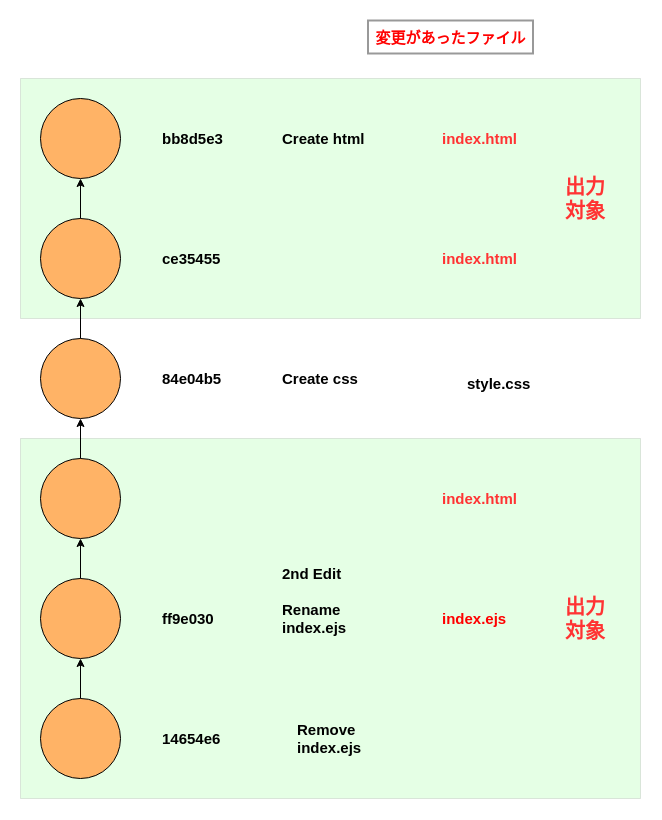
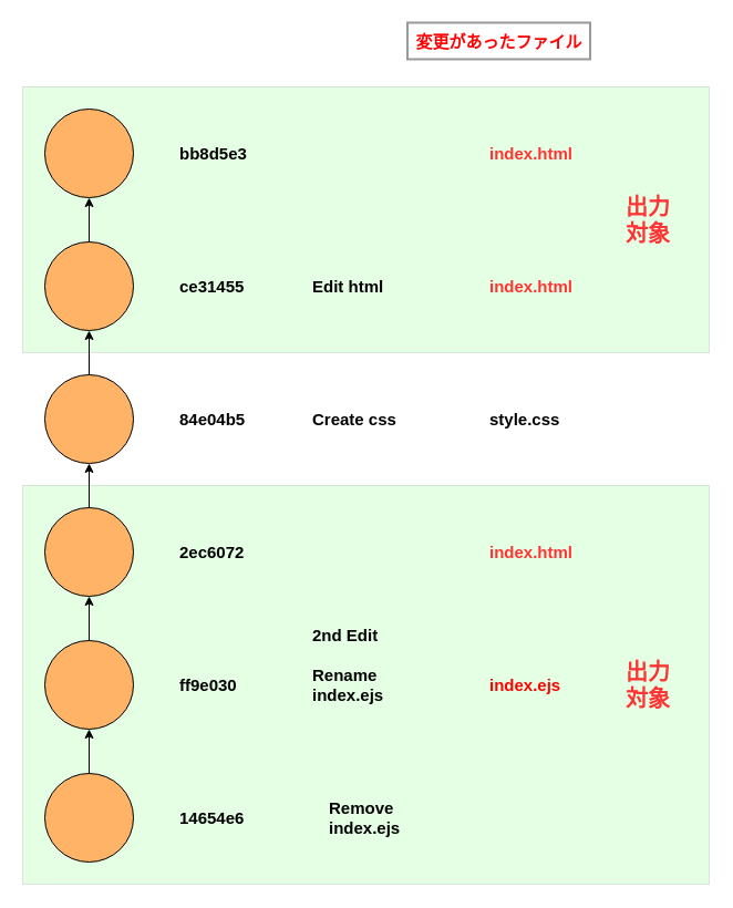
- <mxCell id="25" value="Create html" style="text;html=1;strokeColor=none;fillColor=none;align=left;verticalAlign=middle;whiteSpace=wrap;rounded=0;fontSize=15;fontStyle=1" vertex="1" parent="1"><mxGeometry x="280" y="128" width="90" height="20" as="geometry" /></mxCell>
- <mxCell id="12" value="ce35455" style="text;html=1;strokeColor=none;fillColor=none;align=left;verticalAlign=middle;whiteSpace=wrap;rounded=0;fontSize=15;fontStyle=1" vertex="1" parent="1"><mxGeometry x="160" y="248" width="60" height="20" as="geometry" /></mxCell>
+ <mxCell id="12" value="ce31455" style="text;html=1;strokeColor=none;fillColor=none;align=left;verticalAlign=middle;whiteSpace=wrap;rounded=0;fontSize=15;fontStyle=1" vertex="1" parent="1"><mxGeometry x="160" y="248" width="60" height="20" as="geometry" /></mxCell>
+ <mxCell id="21" value="Edit html" style="text;html=1;strokeColor=none;fillColor=none;align=left;verticalAlign=middle;whiteSpace=wrap;rounded=0;fontSize=15;fontStyle=1" vertex="1" parent="1"><mxGeometry x="280" y="248" width="90" height="20" as="geometry" /></mxCell>
- <mxCell id="20" value="style.css" style="text;html=1;strokeColor=none;fillColor=none;align=left;verticalAlign=middle;whiteSpace=wrap;rounded=0;fontSize=15;fontStyle=1" vertex="1" parent="1"><mxGeometry x="465" y="373" width="60" height="20" as="geometry" /></mxCell>
+ <mxCell id="20" value="style.css" style="text;html=1;strokeColor=none;fillColor=none;align=left;verticalAlign=middle;whiteSpace=wrap;rounded=0;fontSize=15;fontStyle=1" vertex="1" parent="1"><mxGeometry x="440" y="368" width="60" height="20" as="geometry" /></mxCell>
+ <mxCell id="11" value="2ec6072" style="text;html=1;strokeColor=none;fillColor=none;align=left;verticalAlign=middle;whiteSpace=wrap;rounded=0;fontSize=15;fontStyle=1" vertex="1" parent="1"><mxGeometry x="160" y="488" width="60" height="20" as="geometry" /></mxCell>
